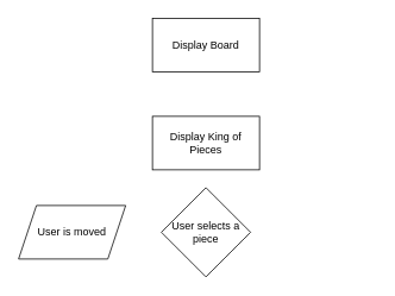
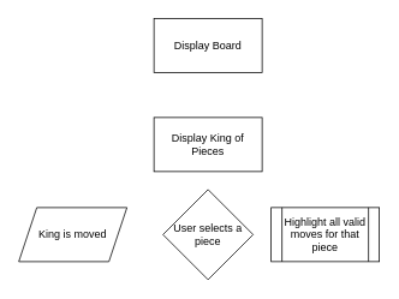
- <mxCell id="5" value="User is moved" style="shape=parallelogram;perimeter=parallelogramPerimeter;whiteSpace=wrap;html=1;fixedSize=1;" vertex="1" parent="1"><mxGeometry x="20" y="230" width="120" height="60" as="geometry" /></mxCell>
+ <mxCell id="5" value="King is moved" style="shape=parallelogram;perimeter=parallelogramPerimeter;whiteSpace=wrap;html=1;fixedSize=1;" vertex="1" parent="1"><mxGeometry x="20" y="230" width="120" height="60" as="geometry" /></mxCell>
+ <mxCell id="6" value="Highlight all valid moves for that piece " style="shape=process;whiteSpace=wrap;html=1;backgroundOutline=1;" vertex="1" parent="1"><mxGeometry x="300" y="230" width="120" height="60" as="geometry" /></mxCell>
